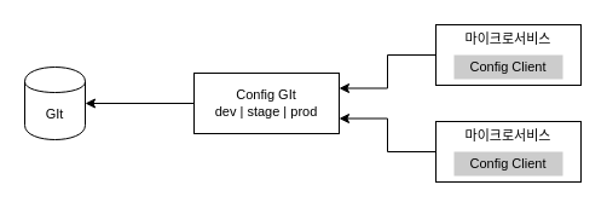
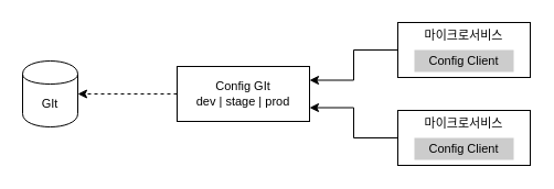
- <mxCell id="2" style="edgeStyle=orthogonalEdgeStyle;rounded=0;orthogonalLoop=1;jettySize=auto;html=1;exitX=0;exitY=0.5;exitDx=0;exitDy=0;entryX=1;entryY=0.5;entryDx=0;entryDy=0;startArrow=none;startFill=0;strokeColor=#000000;fontSize=11;fontColor=#000000;align=center;" parent="1" source="3" target="5" edge="1"><mxGeometry relative="1" as="geometry" /></mxCell>
+ <mxCell id="2" style="edgeStyle=orthogonalEdgeStyle;rounded=0;orthogonalLoop=1;jettySize=auto;html=1;exitX=0;exitY=0.5;exitDx=0;exitDy=0;entryX=1;entryY=0.5;entryDx=0;entryDy=0;startArrow=none;startFill=0;strokeColor=#000000;fontSize=11;fontColor=#000000;align=center;dashed=1;" parent="1" source="3" target="5" edge="1"><mxGeometry relative="1" as="geometry" /></mxCell>
